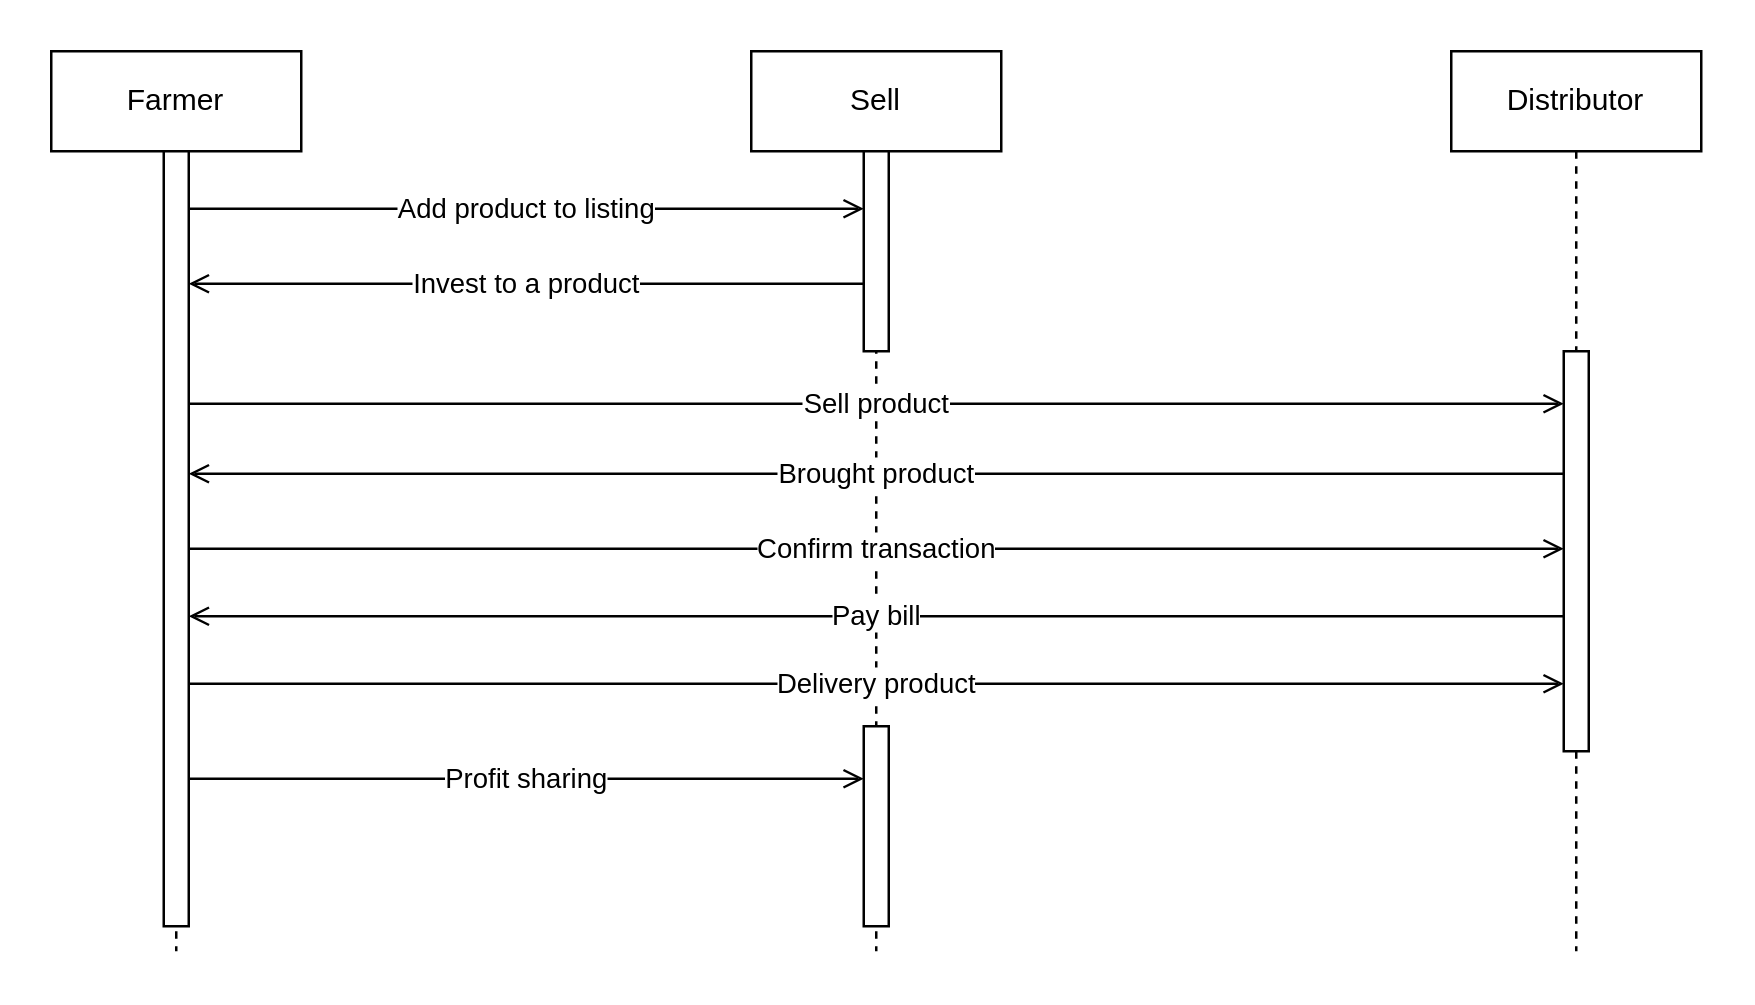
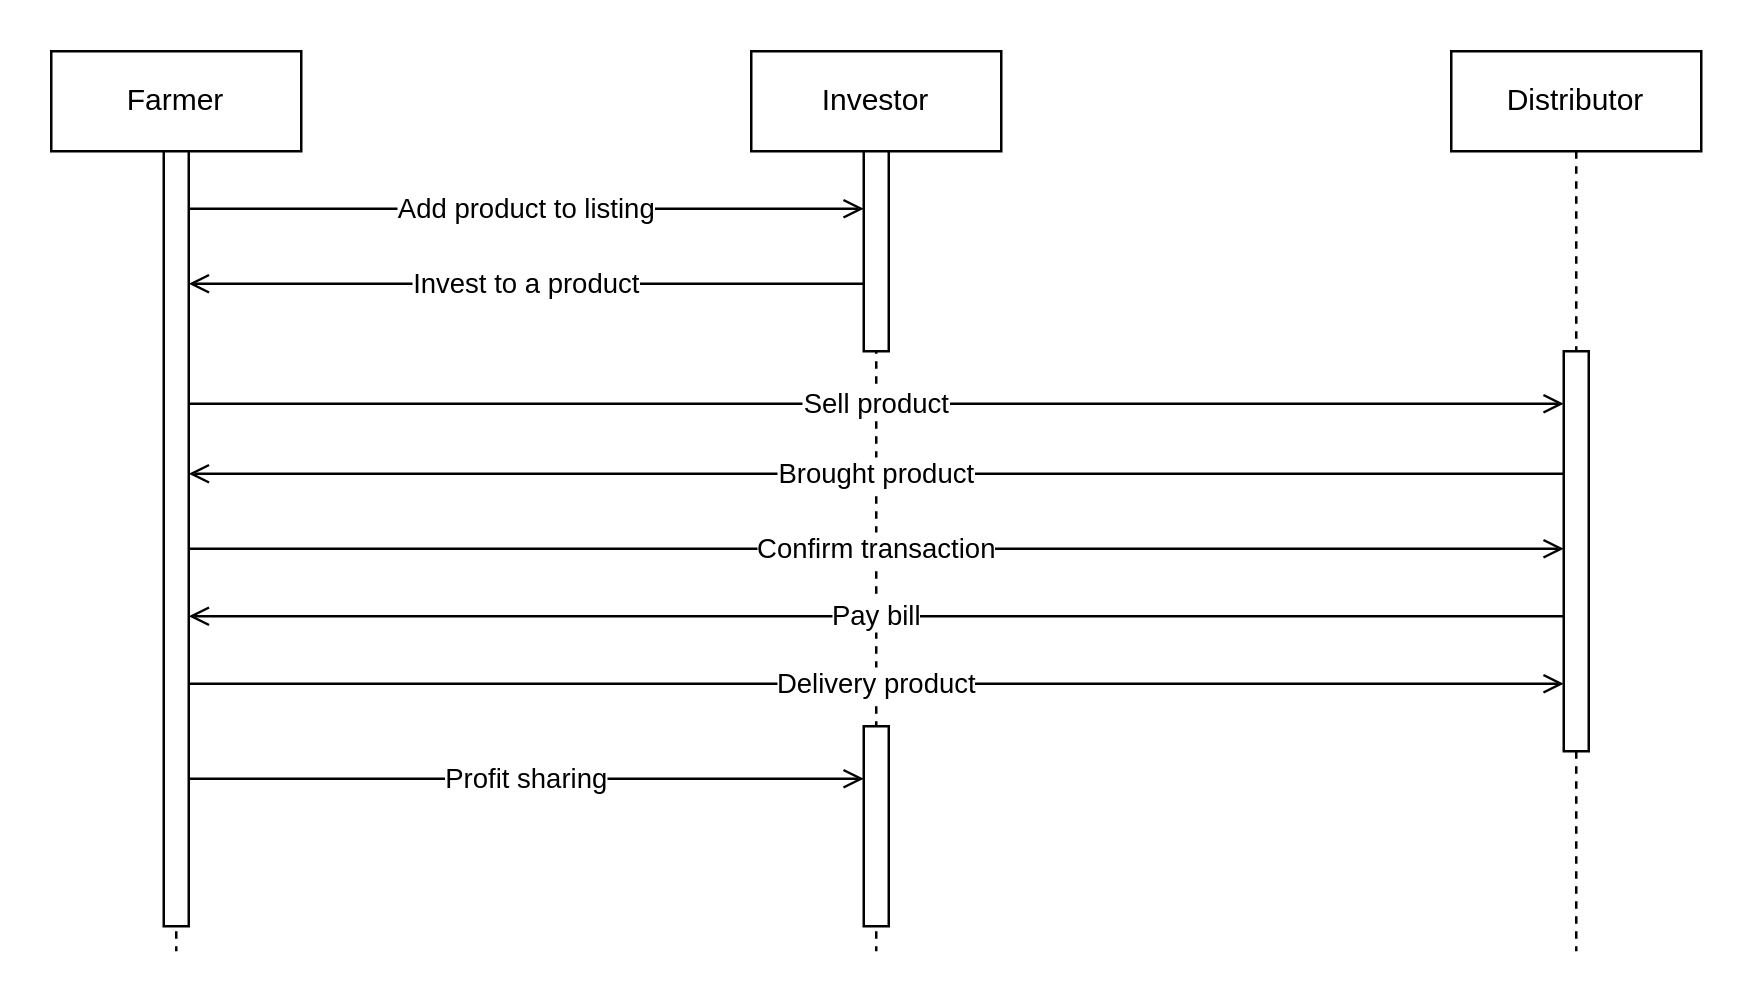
- <mxCell id="4" value="Sell" style="shape=umlLifeline;perimeter=lifelinePerimeter;whiteSpace=wrap;html=1;container=1;dropTarget=0;collapsible=0;recursiveResize=0;outlineConnect=0;portConstraint=eastwest;newEdgeStyle={&quot;edgeStyle&quot;:&quot;elbowEdgeStyle&quot;,&quot;elbow&quot;:&quot;vertical&quot;,&quot;curved&quot;:0,&quot;rounded&quot;:0};" vertex="1" parent="1"><mxGeometry x="300" y="20" width="100" height="360" as="geometry" /></mxCell>
+ <mxCell id="4" value="Investor" style="shape=umlLifeline;perimeter=lifelinePerimeter;whiteSpace=wrap;html=1;container=1;dropTarget=0;collapsible=0;recursiveResize=0;outlineConnect=0;portConstraint=eastwest;newEdgeStyle={&quot;edgeStyle&quot;:&quot;elbowEdgeStyle&quot;,&quot;elbow&quot;:&quot;vertical&quot;,&quot;curved&quot;:0,&quot;rounded&quot;:0};" vertex="1" parent="1"><mxGeometry x="300" y="20" width="100" height="360" as="geometry" /></mxCell>
